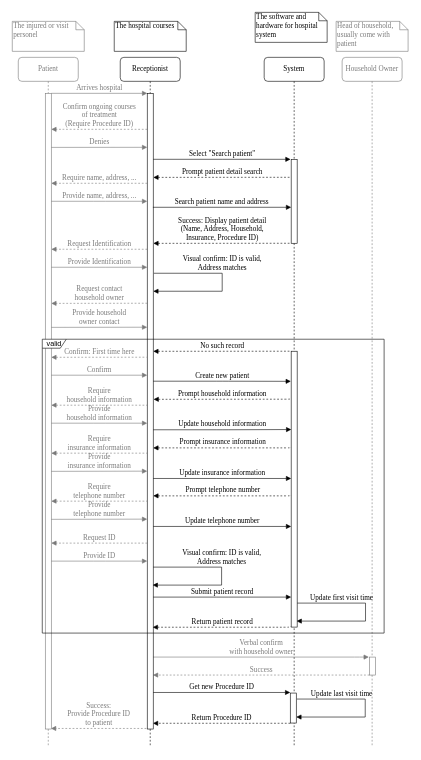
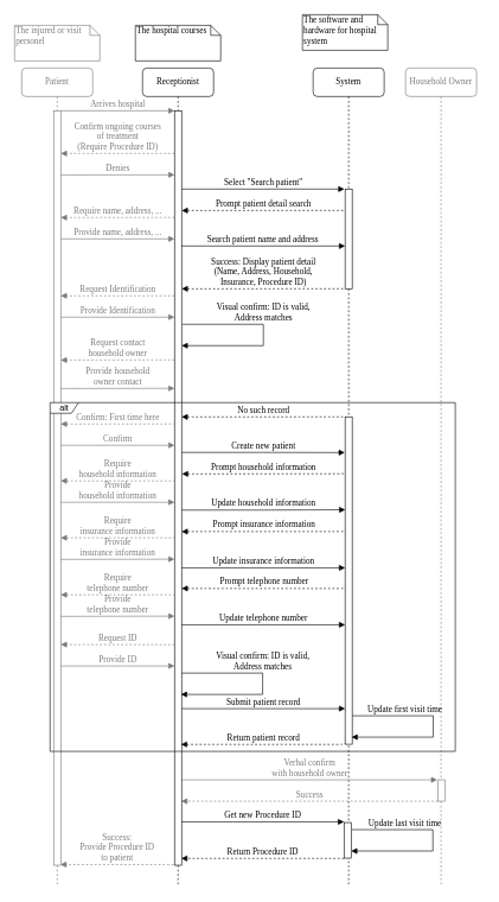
- <mxCell id="18" value="Head of household, usually come with patient" style="shape=note;whiteSpace=wrap;html=1;size=14;verticalAlign=top;align=left;spacingTop=-6;rounded=0;shadow=0;comic=0;labelBackgroundColor=none;strokeWidth=1;fontFamily=Verdana;fontSize=12;fontColor=#7A7A7A;strokeColor=#7A7A7A;" parent="1" vertex="1"><mxGeometry x="560" y="35" width="120" height="50" as="geometry" /></mxCell>
- <mxCell id="51" value="valid" style="shape=umlFrame;whiteSpace=wrap;html=1;pointerEvents=0;recursiveResize=0;container=0;collapsible=0;width=40;height=15;" parent="1" vertex="1"><mxGeometry x="70" y="565" width="570" height="490" as="geometry" /></mxCell>
+ <mxCell id="51" value="alt" style="shape=umlFrame;whiteSpace=wrap;html=1;pointerEvents=0;recursiveResize=0;container=0;collapsible=0;width=40;height=15;" parent="1" vertex="1"><mxGeometry x="70" y="565" width="570" height="490" as="geometry" /></mxCell>
